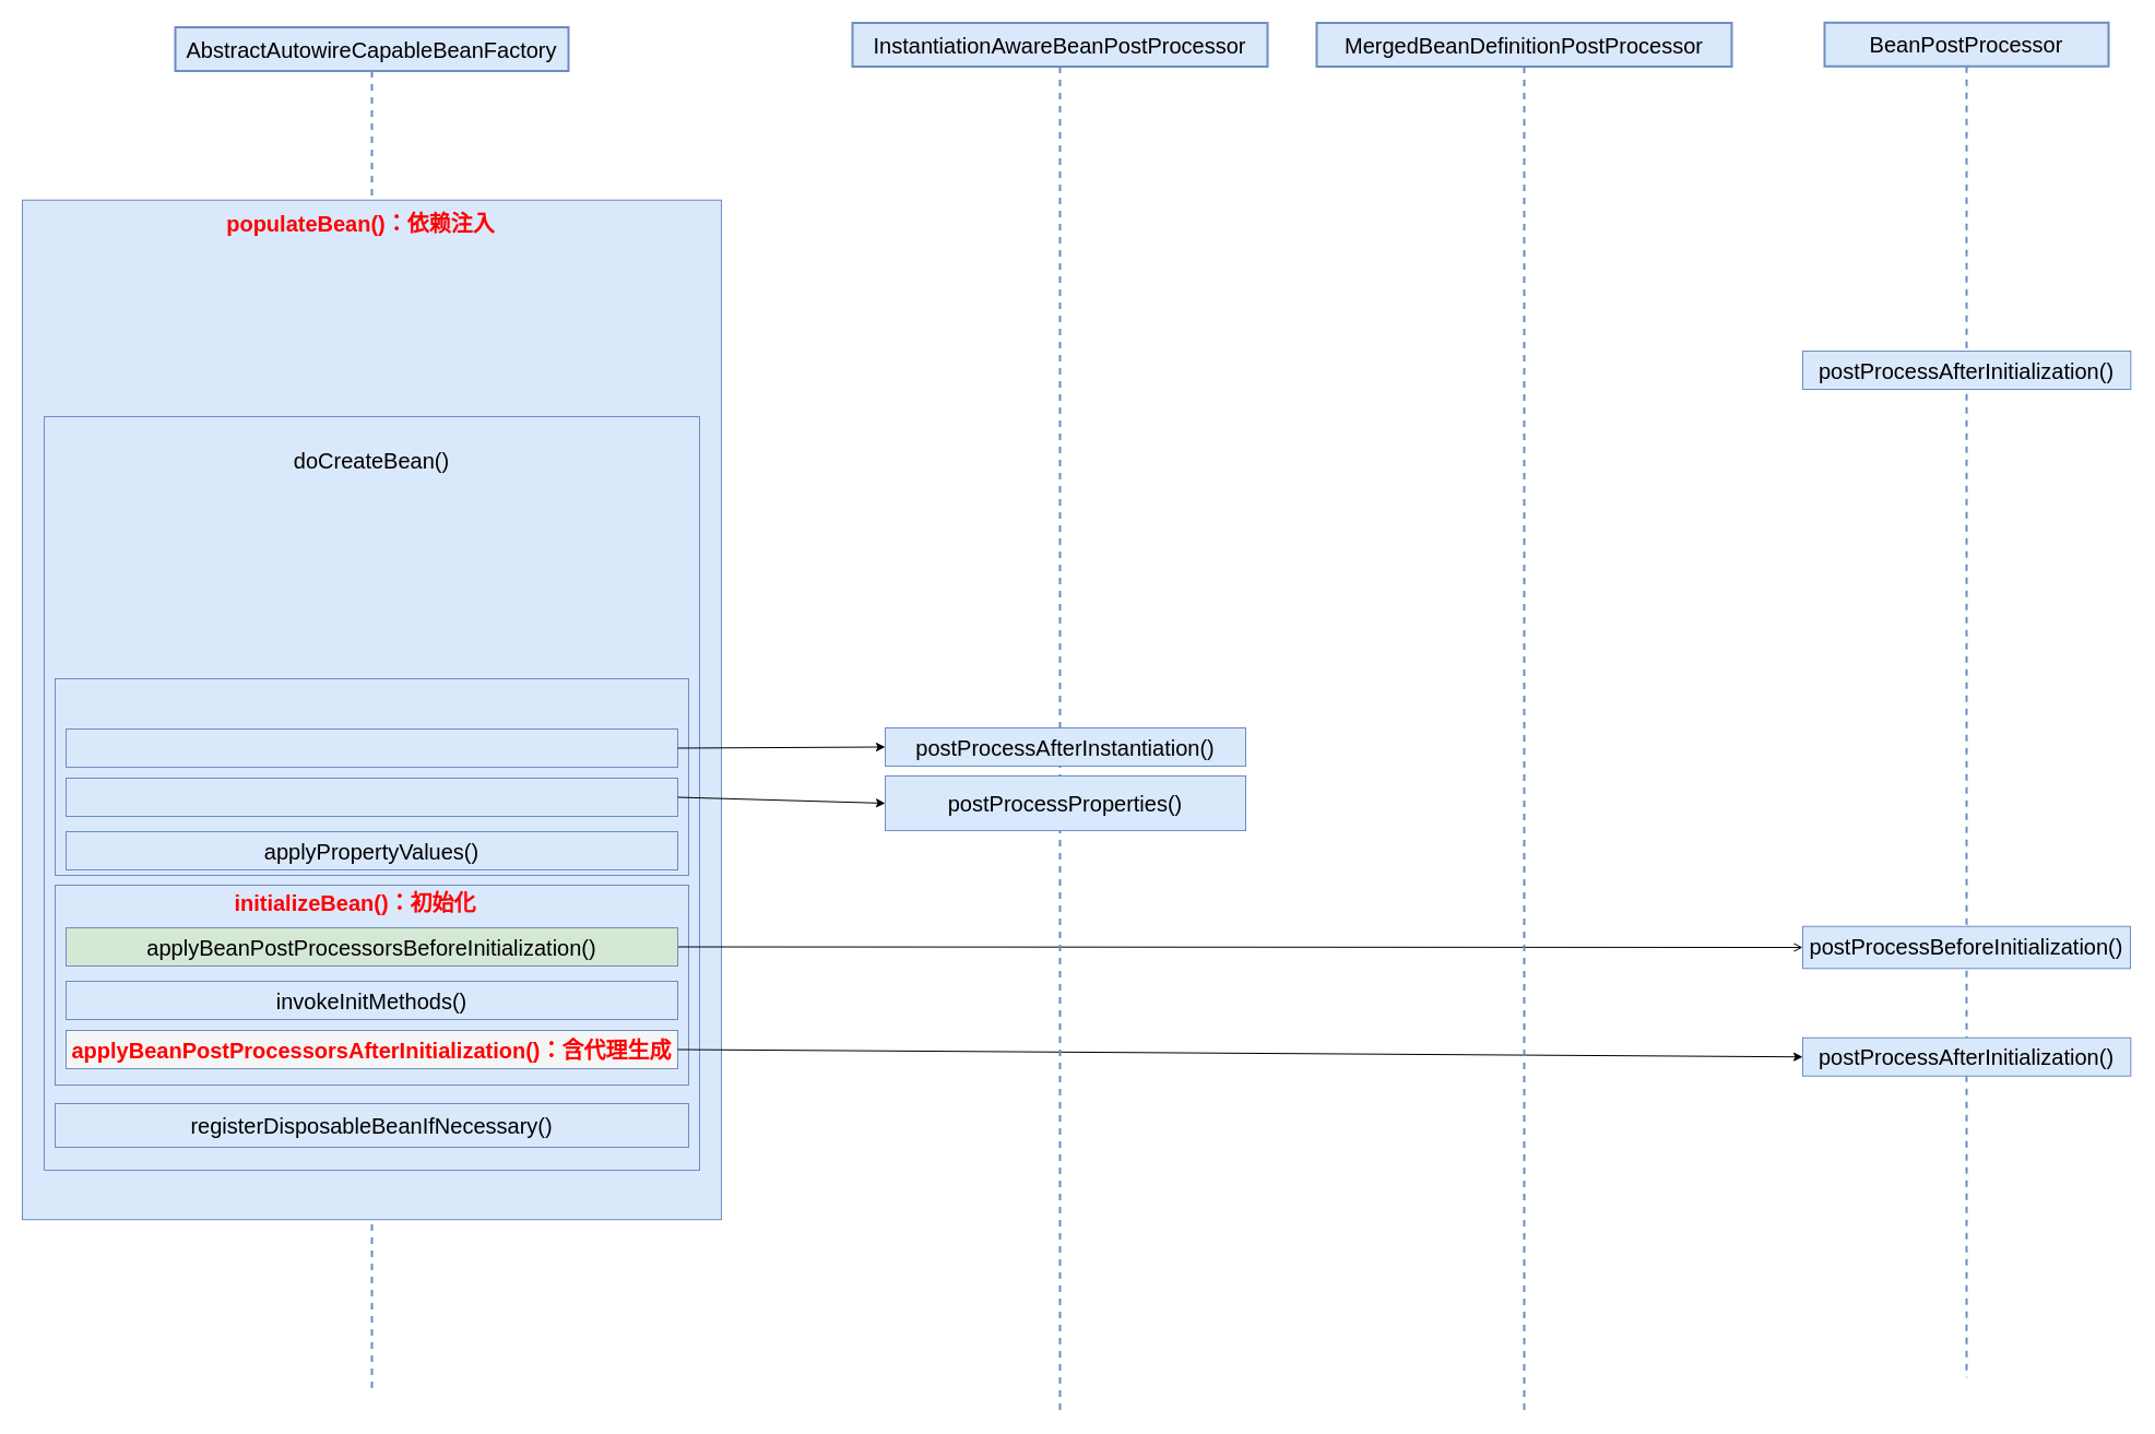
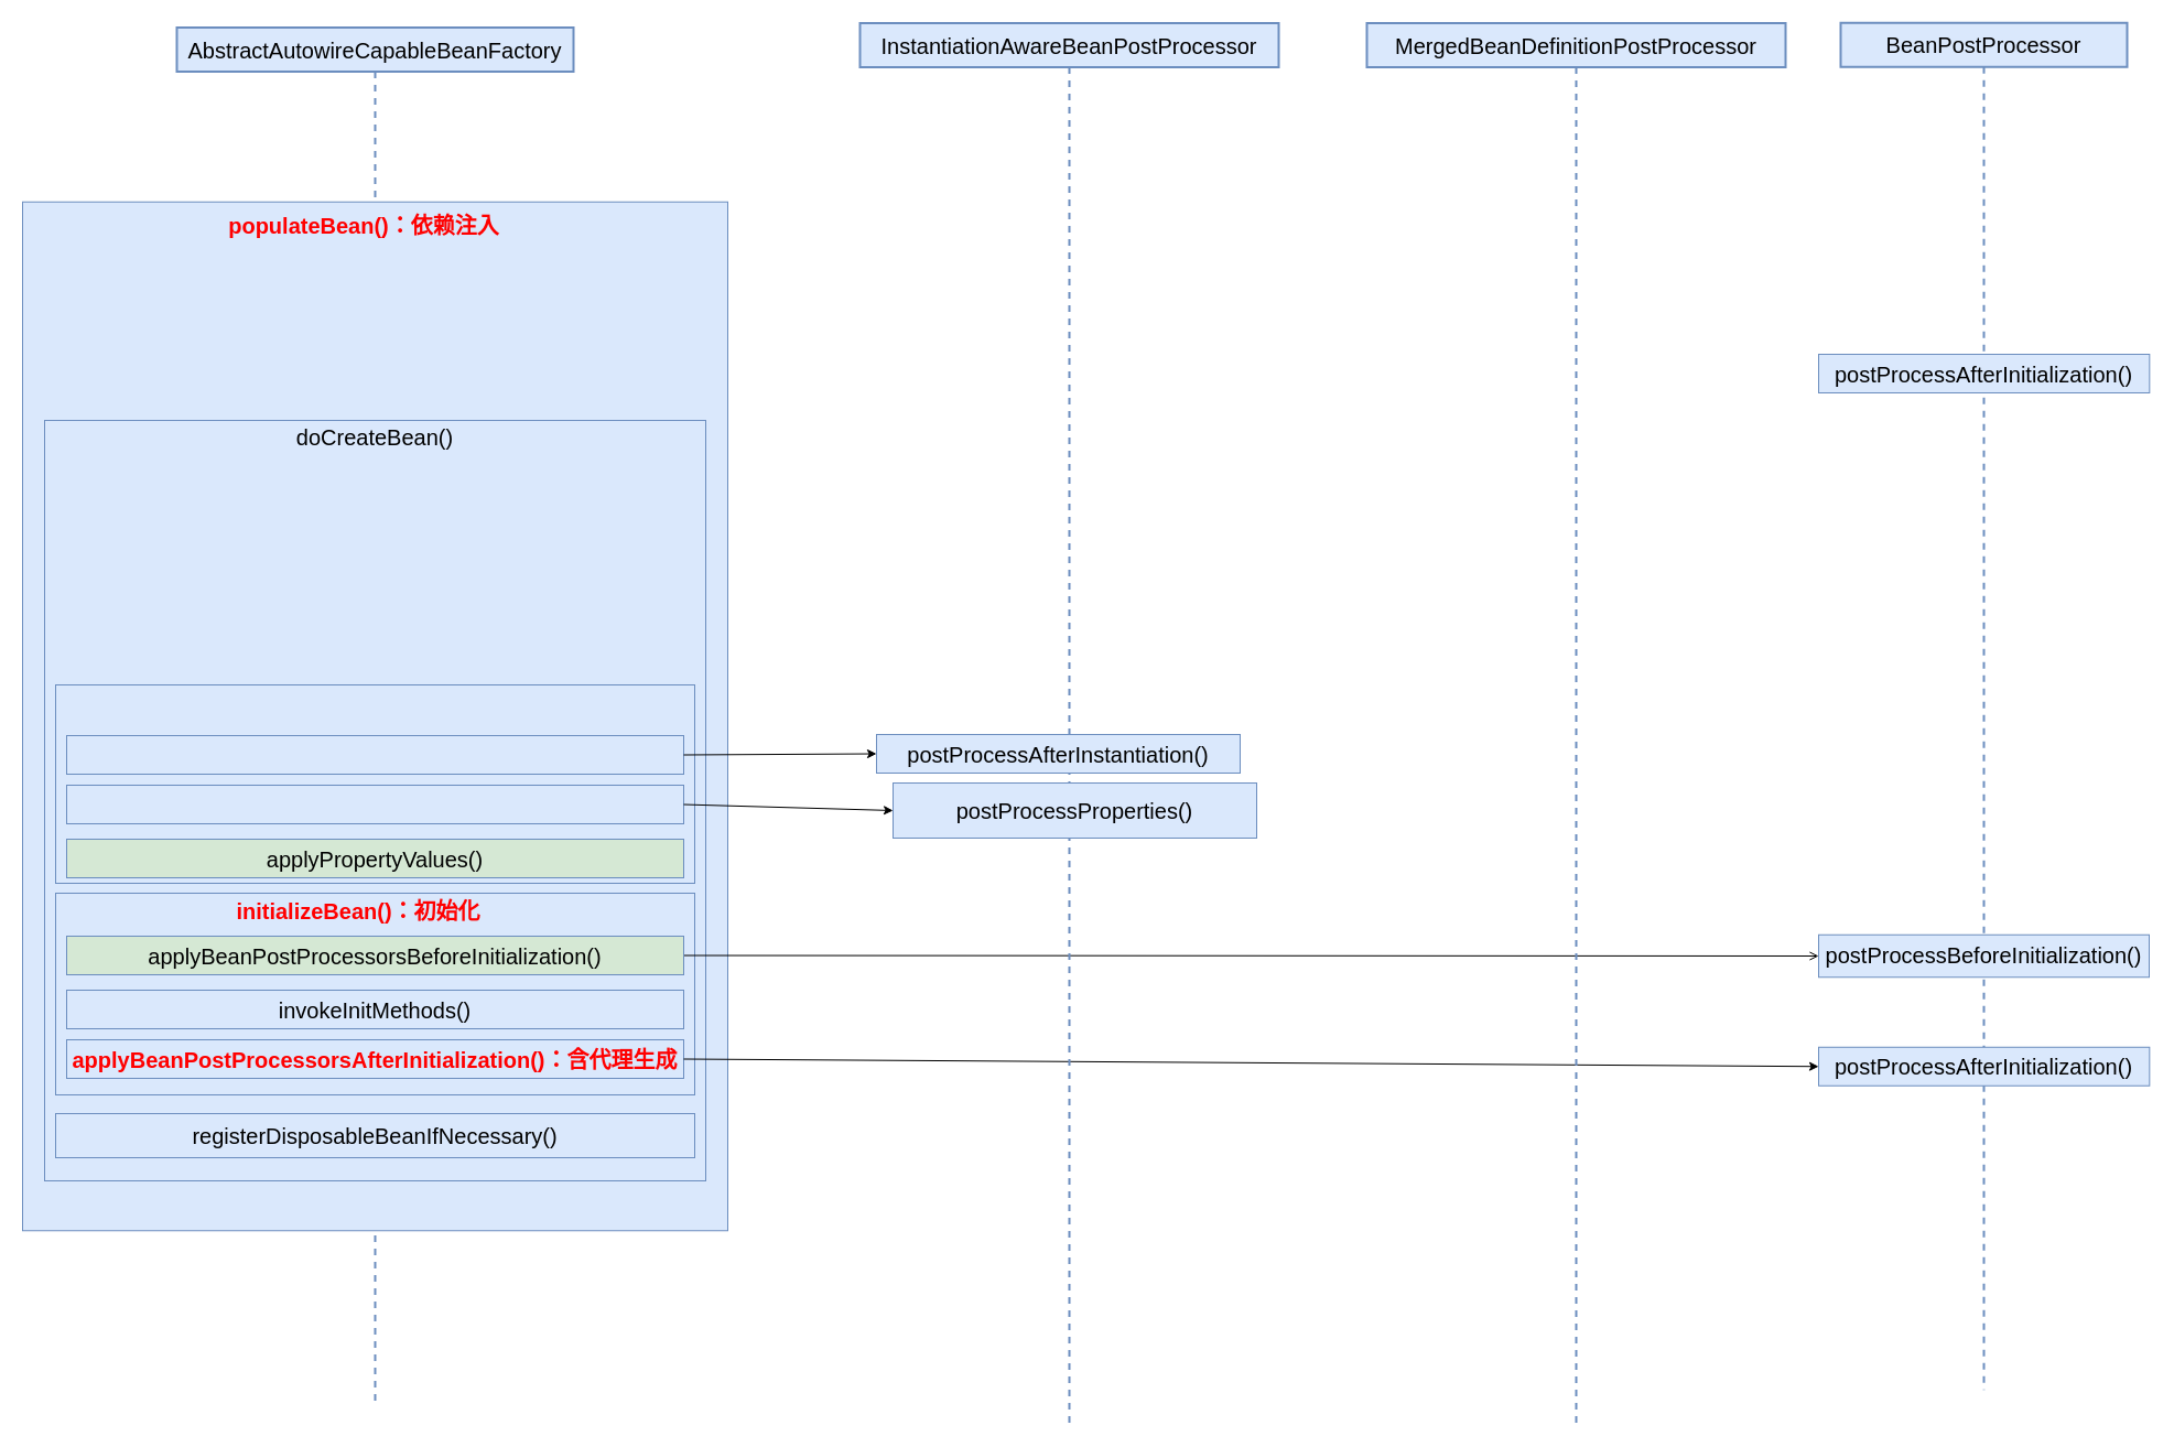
- <mxCell id="5" value="&lt;span style=&quot;font-size: 20px;&quot;&gt;doCreateBean()&lt;/span&gt;" style="text;html=1;align=center;verticalAlign=middle;whiteSpace=wrap;rounded=0;" parent="1" vertex="1"><mxGeometry x="265" y="406" width="150" height="30" as="geometry" /></mxCell>
+ <mxCell id="5" value="&lt;span style=&quot;font-size: 20px;&quot;&gt;doCreateBean()&lt;/span&gt;" style="text;html=1;align=center;verticalAlign=middle;whiteSpace=wrap;rounded=0;" parent="1" vertex="1"><mxGeometry x="265" y="381" width="150" height="30" as="geometry" /></mxCell>
- <mxCell id="27" value="MergedBeanDefinitionPostProcessor" style="shape=umlLifeline;perimeter=lifelinePerimeter;whiteSpace=wrap;html=1;container=1;dropTarget=0;collapsible=0;recursiveResize=0;outlineConnect=0;portConstraint=eastwest;newEdgeStyle={&quot;curved&quot;:0,&quot;rounded&quot;:0};fontSize=20;fillColor=#dae8fc;strokeColor=#6c8ebf;strokeWidth=2;" parent="1" vertex="1"><mxGeometry x="1205" y="20.5" width="380" height="1270.5" as="geometry" /></mxCell>
+ <mxCell id="27" value="MergedBeanDefinitionPostProcessor" style="shape=umlLifeline;perimeter=lifelinePerimeter;whiteSpace=wrap;html=1;container=1;dropTarget=0;collapsible=0;recursiveResize=0;outlineConnect=0;portConstraint=eastwest;newEdgeStyle={&quot;curved&quot;:0,&quot;rounded&quot;:0};fontSize=20;fillColor=#dae8fc;strokeColor=#6c8ebf;strokeWidth=2;" parent="1" vertex="1"><mxGeometry x="1240" y="20.5" width="380" height="1270.5" as="geometry" /></mxCell>
- <mxCell id="23" value="postProcessAfterInstantiation()" style="html=1;whiteSpace=wrap;fontSize=20;fillColor=#dae8fc;strokeColor=#6c8ebf;strokeWidth=1;" parent="1" vertex="1"><mxGeometry x="810" y="666" width="330" height="35" as="geometry" /></mxCell>
+ <mxCell id="23" value="postProcessAfterInstantiation()" style="html=1;whiteSpace=wrap;fontSize=20;fillColor=#dae8fc;strokeColor=#6c8ebf;strokeWidth=1;" parent="1" vertex="1"><mxGeometry x="795" y="666" width="330" height="35" as="geometry" /></mxCell>
- <mxCell id="10" value="applyPropertyValues()" style="html=1;whiteSpace=wrap;fontSize=20;fillColor=#dae8fc;strokeColor=#6c8ebf;" parent="1" vertex="1"><mxGeometry x="60" y="761" width="560" height="35" as="geometry" /></mxCell>
+ <mxCell id="10" value="applyPropertyValues()" style="html=1;whiteSpace=wrap;fontSize=20;fillColor=#d5e8d4;strokeColor=#6c8ebf;" parent="1" vertex="1"><mxGeometry x="60" y="761" width="560" height="35" as="geometry" /></mxCell>
- <mxCell id="16" value="&lt;b&gt;&lt;font style=&quot;color: rgb(255, 0, 0);&quot;&gt;applyBeanPostProcessorsAfterInitialization()：含代理生成&lt;/font&gt;&lt;/b&gt;" style="html=1;whiteSpace=wrap;fontSize=20;fillColor=#f5f5f5;strokeColor=#6c8ebf;" parent="1" vertex="1"><mxGeometry x="60" y="943" width="560" height="35" as="geometry" /></mxCell>
+ <mxCell id="16" value="&lt;b&gt;&lt;font style=&quot;color: rgb(255, 0, 0);&quot;&gt;applyBeanPostProcessorsAfterInitialization()：含代理生成&lt;/font&gt;&lt;/b&gt;" style="html=1;whiteSpace=wrap;fontSize=20;fillColor=#dae8fc;strokeColor=#6c8ebf;" parent="1" vertex="1"><mxGeometry x="60" y="943" width="560" height="35" as="geometry" /></mxCell>
